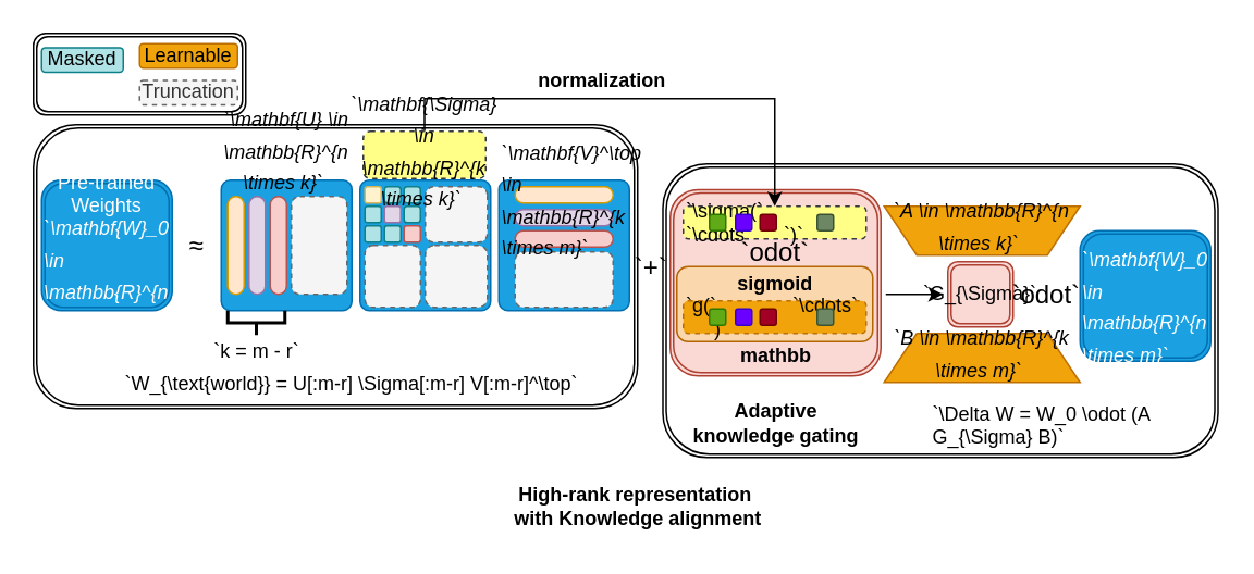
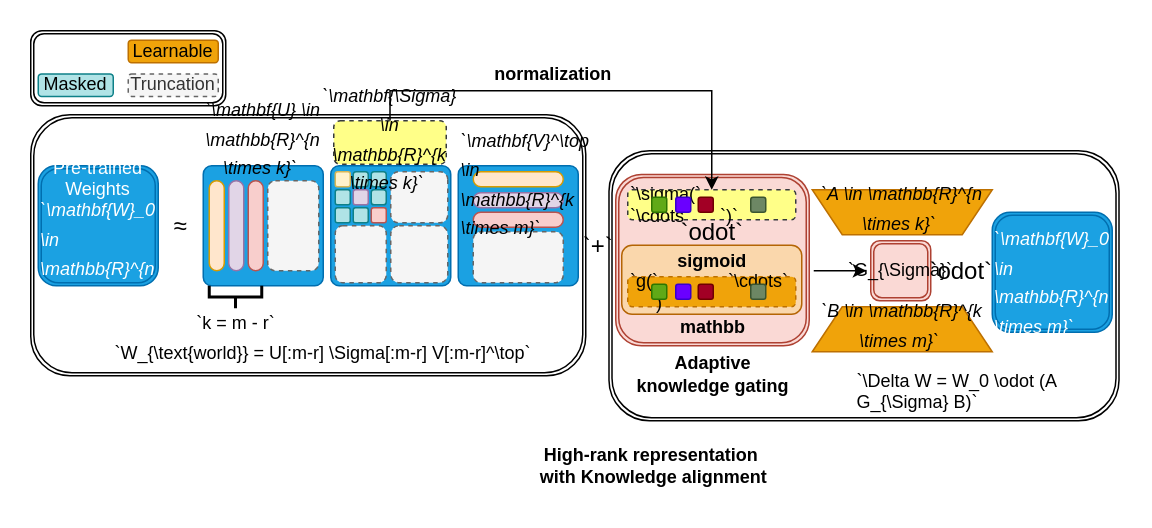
- <mxCell id="17" value="Masked" style="rounded=1;whiteSpace=wrap;html=1;fillColor=#b0e3e6;strokeColor=#0e8088;" parent="1" vertex="1"><mxGeometry x="25" y="28.75" width="50" height="15" as="geometry" /></mxCell>
+ <mxCell id="17" value="Masked" style="rounded=1;whiteSpace=wrap;html=1;fillColor=#b0e3e6;strokeColor=#0e8088;" parent="1" vertex="1"><mxGeometry x="25" y="48.75" width="50" height="15" as="geometry" /></mxCell>
- <mxCell id="64" value="Adaptive knowledge gating" style="text;html=1;align=center;verticalAlign=middle;whiteSpace=wrap;rounded=0;fontStyle=1" parent="1" vertex="1"><mxGeometry x="420" y="244" width="110" height="30" as="geometry" /></mxCell>
+ <mxCell id="64" value="Adaptive knowledge gating" style="text;html=1;align=center;verticalAlign=middle;whiteSpace=wrap;rounded=0;fontStyle=1" parent="1" vertex="1"><mxGeometry x="420" y="234" width="110" height="30" as="geometry" /></mxCell>
- <mxCell id="63" value="&lt;b&gt;High-rank representation&amp;nbsp;&lt;/b&gt;&lt;div&gt;&lt;b&gt;with Knowledge alignment&lt;/b&gt;&lt;/div&gt;" style="text;html=1;align=center;verticalAlign=middle;resizable=0;points=[];autosize=1;strokeColor=none;fillColor=none;" parent="1" vertex="1"><mxGeometry x="305" y="290" width="170" height="40" as="geometry" /></mxCell>
+ <mxCell id="63" value="&lt;b&gt;High-rank representation&amp;nbsp;&lt;/b&gt;&lt;div&gt;&lt;b&gt;with Knowledge alignment&lt;/b&gt;&lt;/div&gt;" style="text;html=1;align=center;verticalAlign=middle;resizable=0;points=[];autosize=1;strokeColor=none;fillColor=none;" parent="1" vertex="1"><mxGeometry x="350" y="290" width="170" height="40" as="geometry" /></mxCell>
